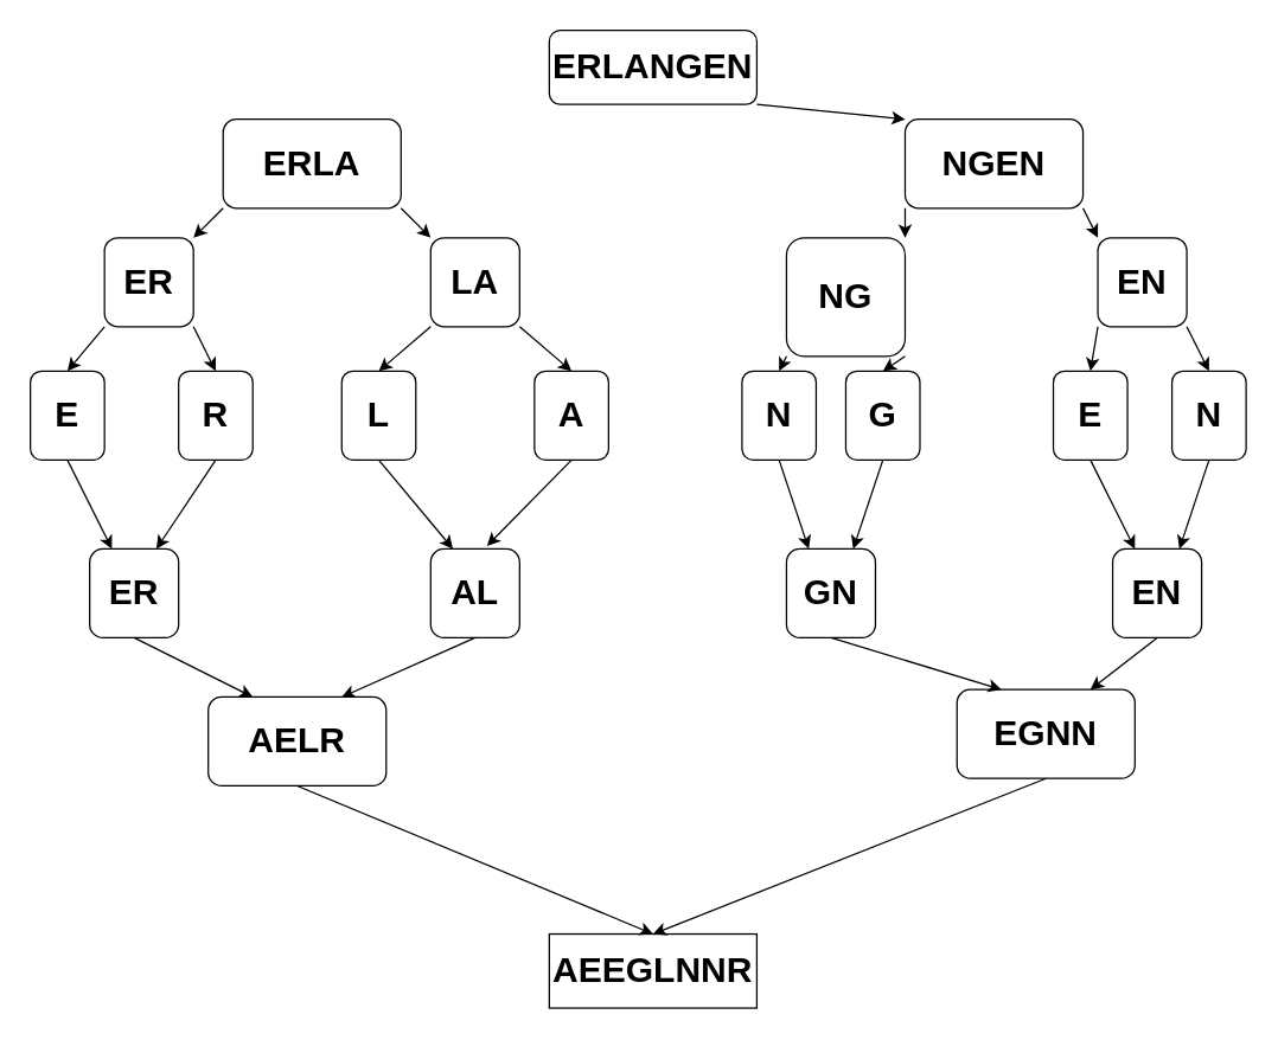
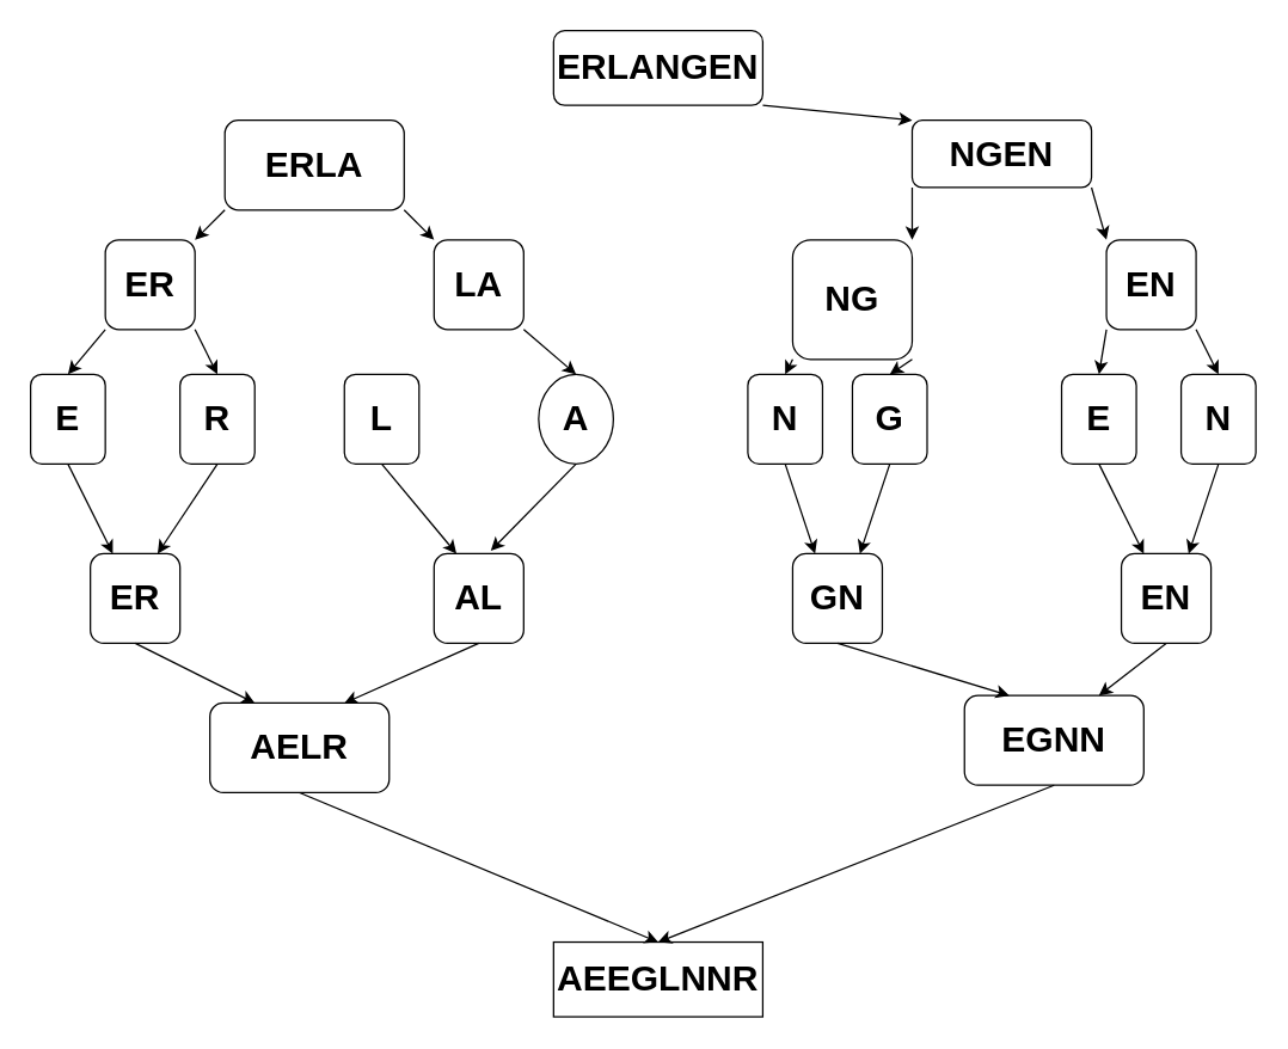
- <mxCell id="4" value="&lt;b&gt;&lt;font style=&quot;font-size: 24px&quot;&gt;NGEN&lt;/font&gt;&lt;/b&gt;" style="rounded=1;whiteSpace=wrap;html=1;" parent="1" vertex="1"><mxGeometry x="610" y="80" width="120" height="60" as="geometry" /></mxCell>
+ <mxCell id="4" value="&lt;b&gt;&lt;font style=&quot;font-size: 24px&quot;&gt;NGEN&lt;/font&gt;&lt;/b&gt;" style="rounded=1;whiteSpace=wrap;html=1;" parent="1" vertex="1"><mxGeometry x="610" y="80" width="120" height="45" as="geometry" /></mxCell>
- <mxCell id="35" value="" style="endArrow=classic;html=1;exitX=0;exitY=1;exitDx=0;exitDy=0;entryX=0.5;entryY=0;entryDx=0;entryDy=0;" edge="1" parent="1" source="6" target="11"><mxGeometry width="50" height="50" relative="1" as="geometry"><mxPoint x="440" y="270" as="sourcePoint" /><mxPoint x="490" y="220" as="targetPoint" /></mxGeometry></mxCell>
- <mxCell id="12" value="&lt;font style=&quot;font-size: 24px&quot;&gt;&lt;b&gt;A&lt;/b&gt;&lt;/font&gt;" style="rounded=1;whiteSpace=wrap;html=1;" parent="1" vertex="1"><mxGeometry x="360" y="250" width="50" height="60" as="geometry" /></mxCell>
+ <mxCell id="12" value="&lt;font style=&quot;font-size: 24px&quot;&gt;&lt;b&gt;A&lt;/b&gt;&lt;/font&gt;" style="ellipse;whiteSpace=wrap;html=1;" parent="1" vertex="1"><mxGeometry x="360" y="250" width="50" height="60" as="geometry" /></mxCell>
